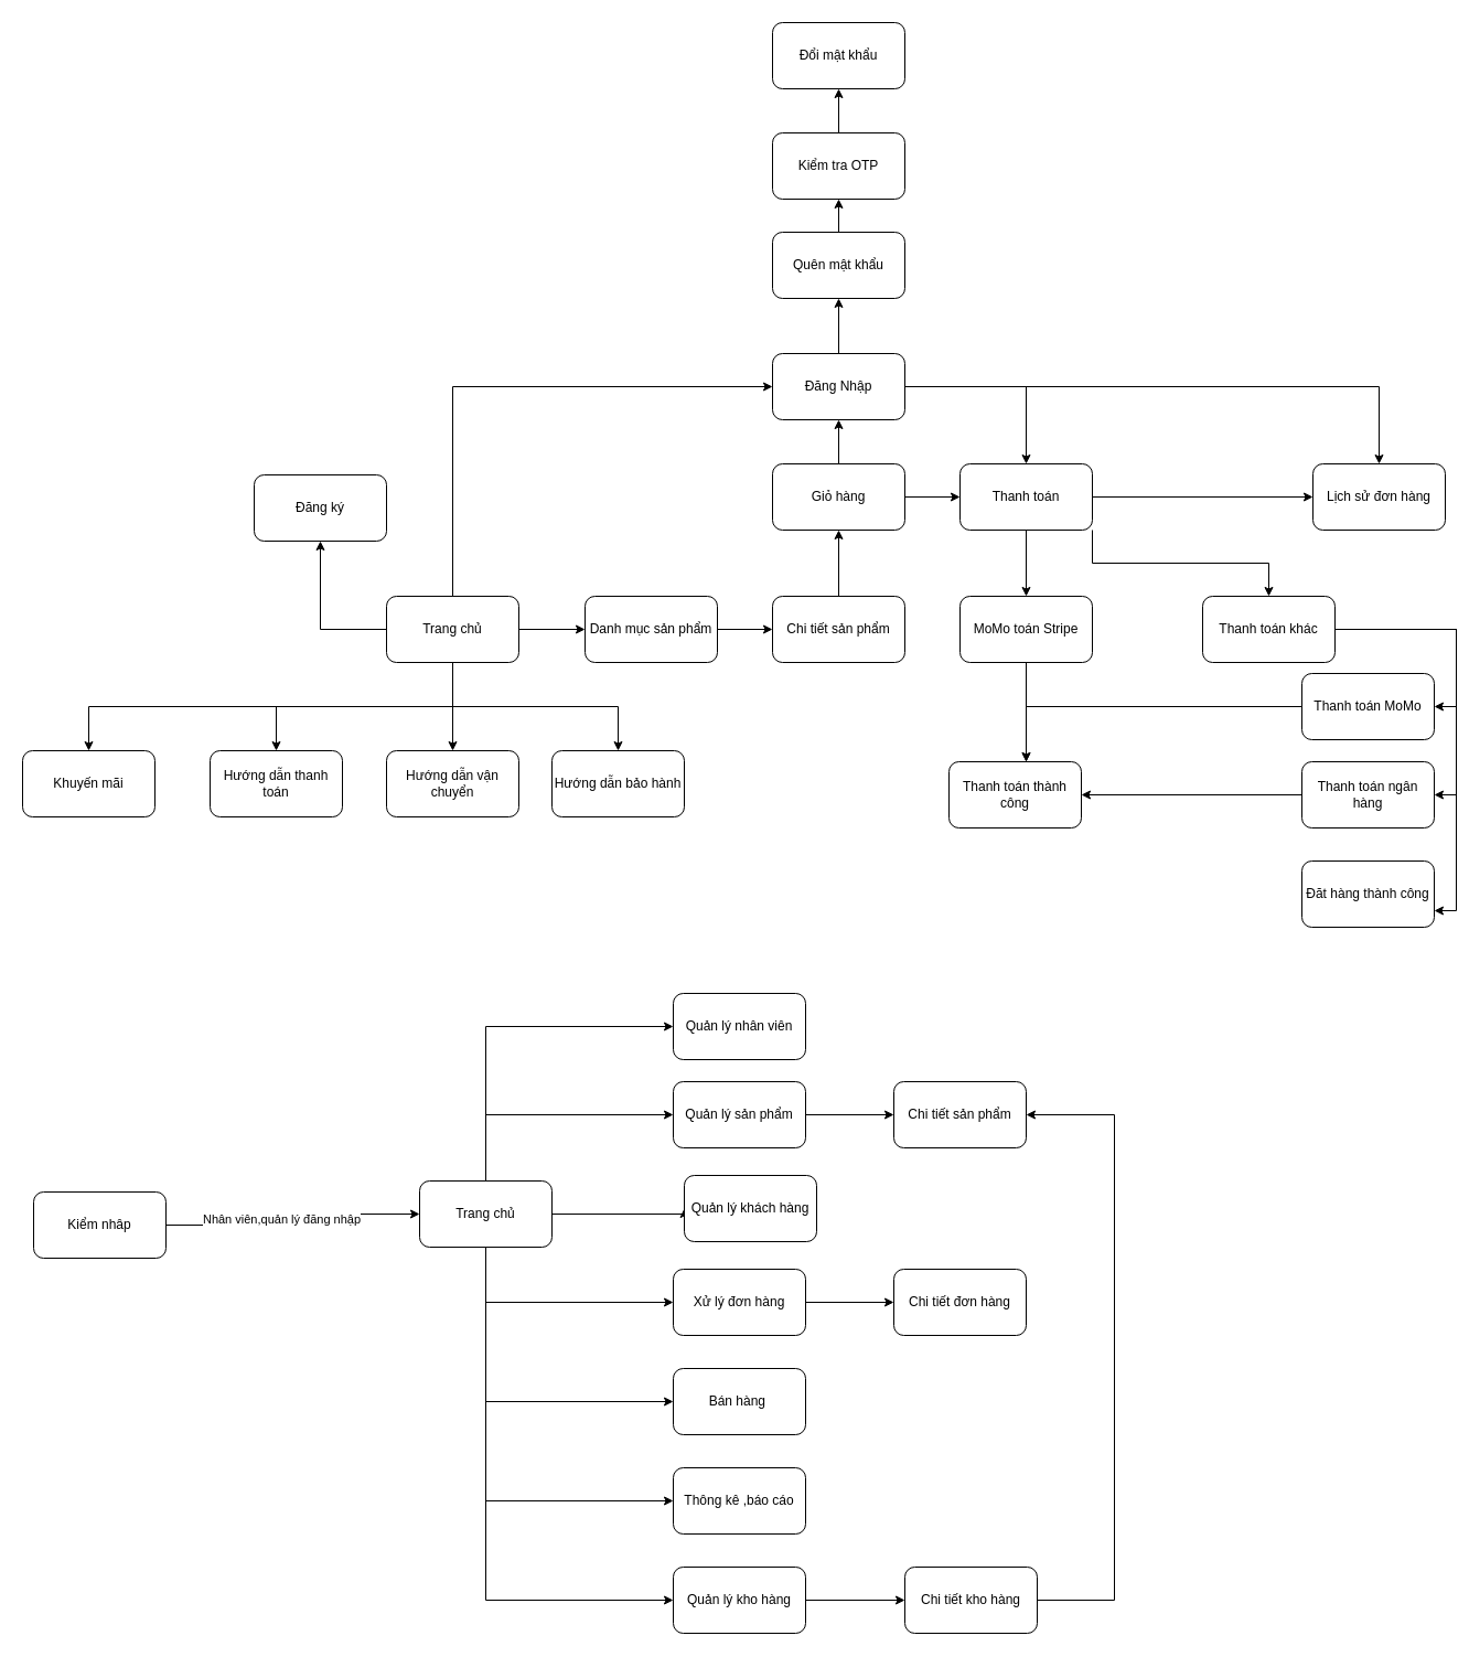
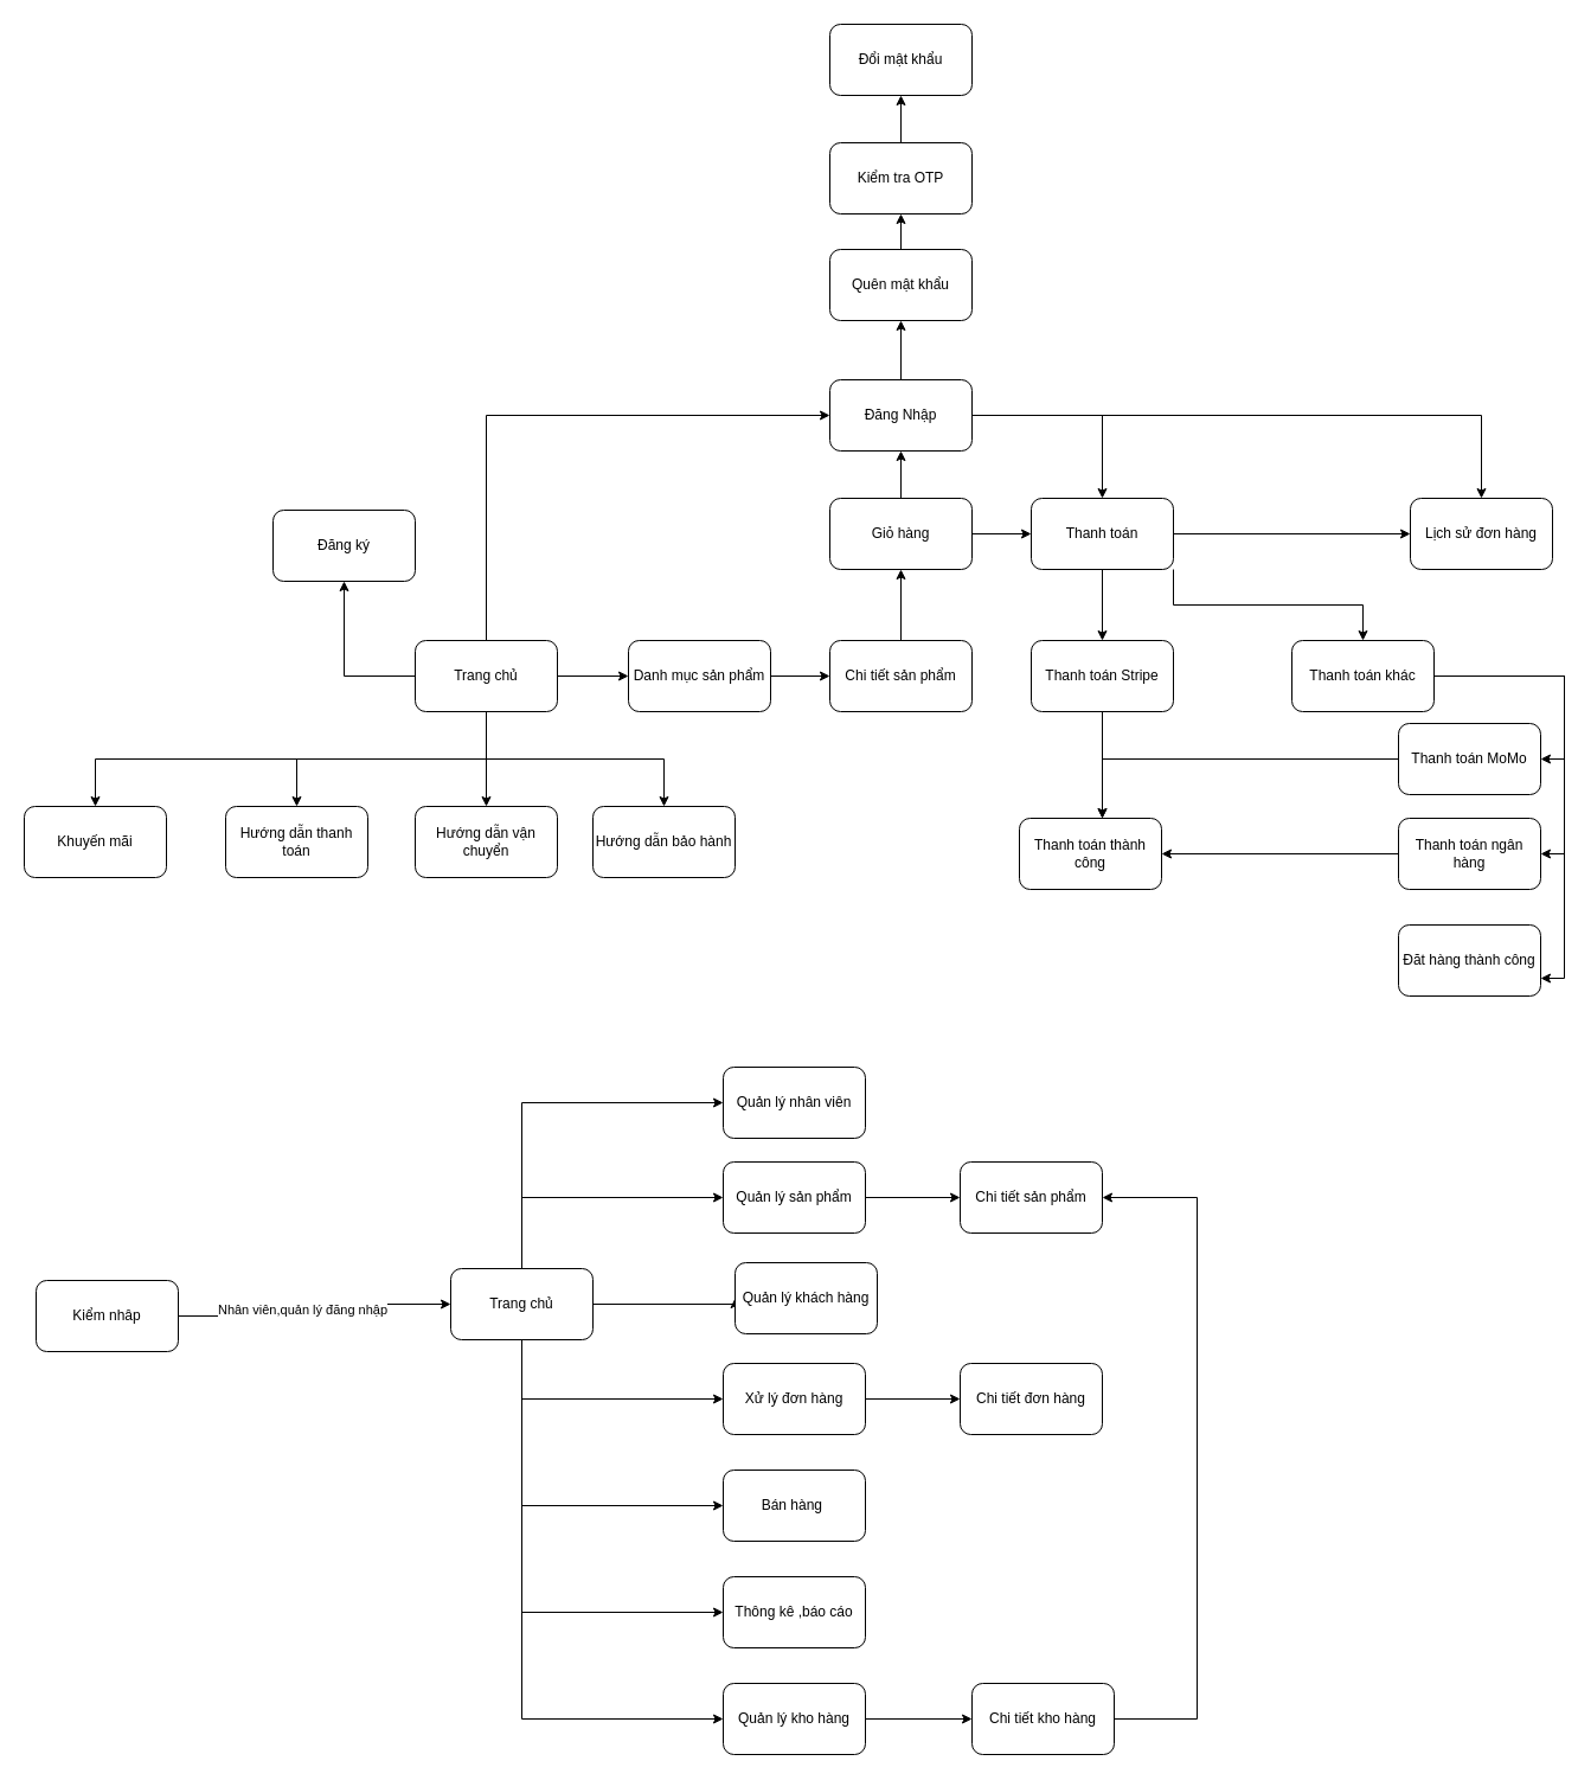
- <mxCell id="51" value="MoMo toán Stripe" style="rounded=1;whiteSpace=wrap;html=1;" parent="1" vertex="1"><mxGeometry x="870" y="540" width="120" height="60" as="geometry" /></mxCell>
+ <mxCell id="51" value="Thanh toán Stripe" style="rounded=1;whiteSpace=wrap;html=1;" parent="1" vertex="1"><mxGeometry x="870" y="540" width="120" height="60" as="geometry" /></mxCell>
